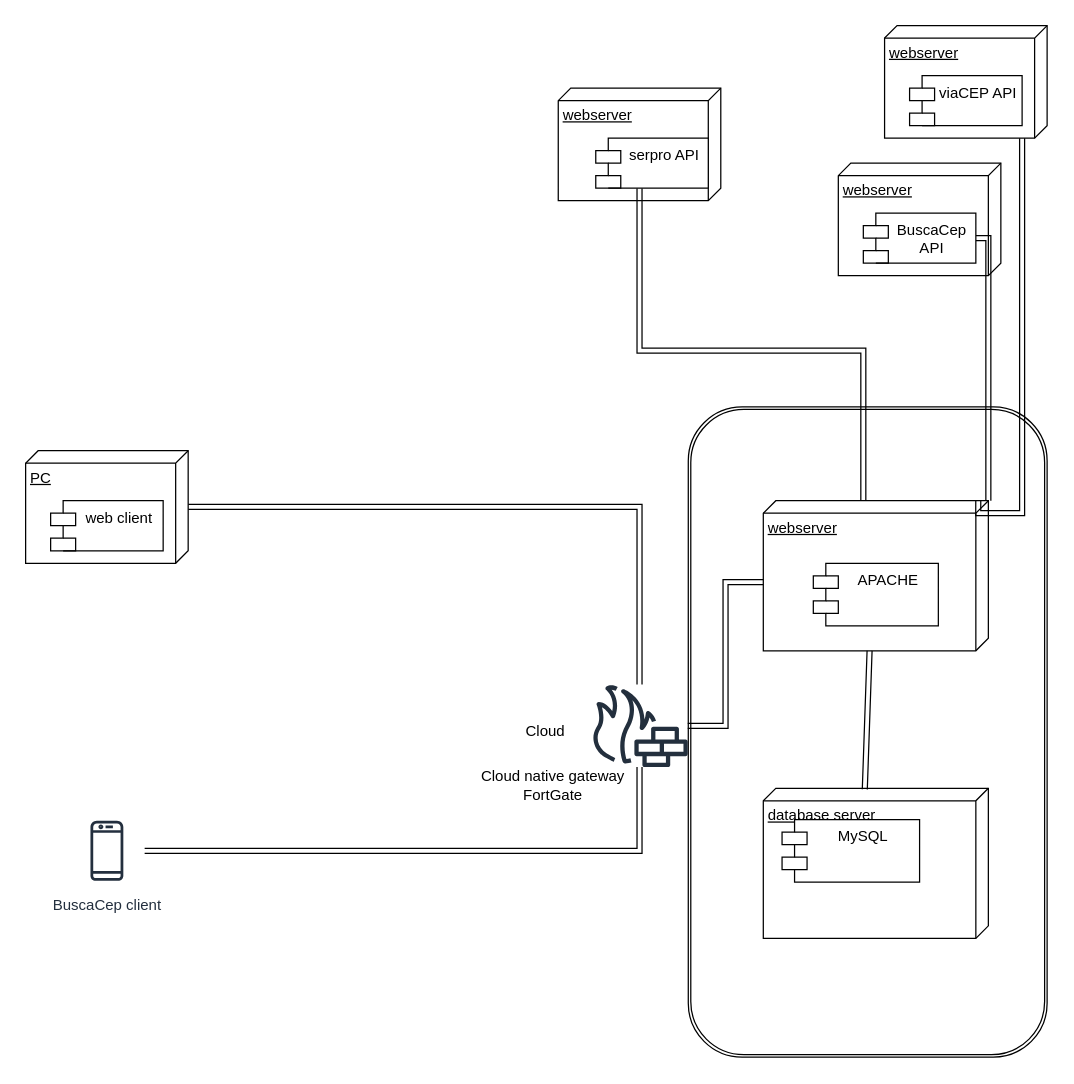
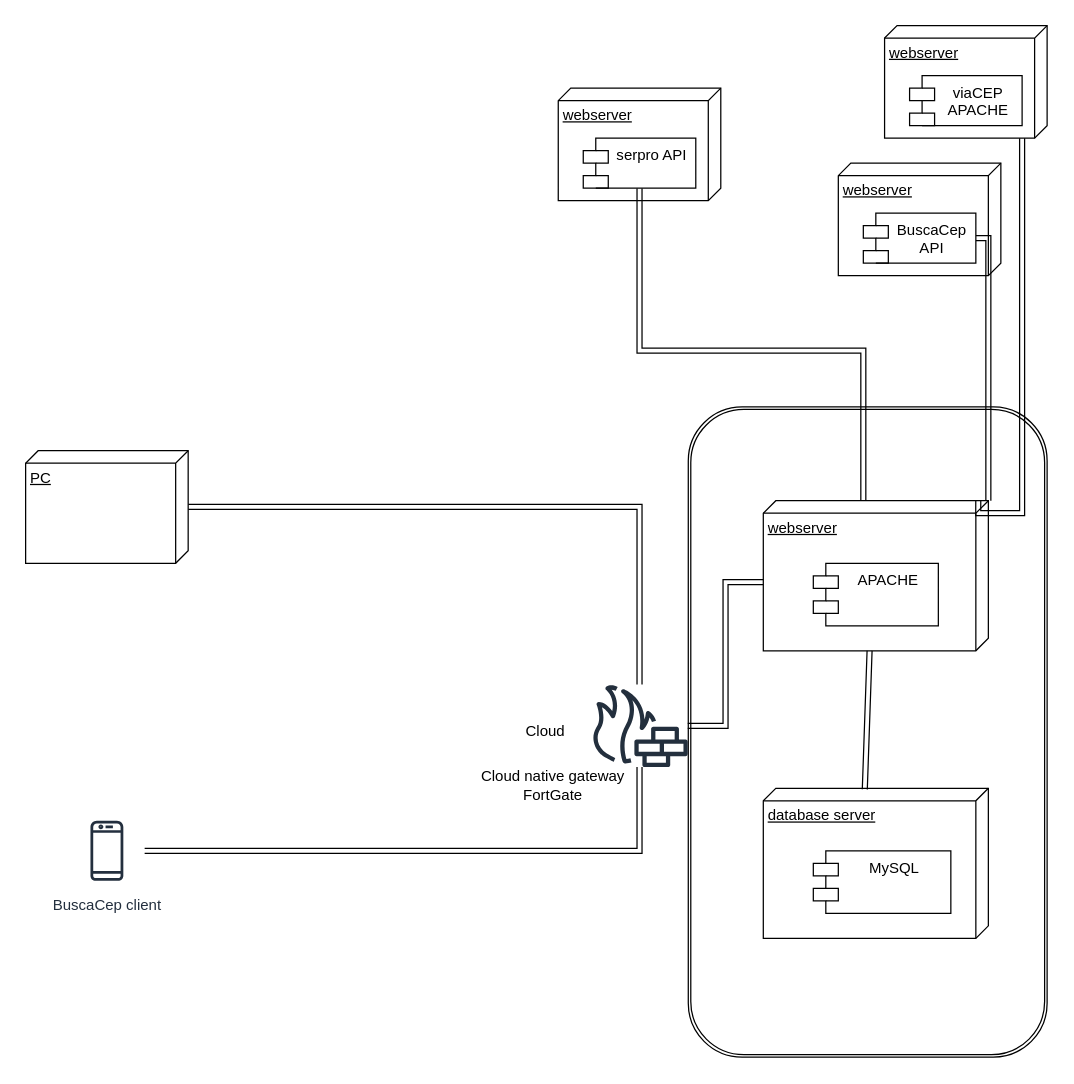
- <mxCell id="21" value="viaCEP API" style="shape=module;align=left;spacingLeft=20;align=center;verticalAlign=top;whiteSpace=wrap;html=1;" vertex="1" parent="1"><mxGeometry x="727" y="60" width="90" height="40" as="geometry" /></mxCell>
+ <mxCell id="21" value="viaCEP APACHE" style="shape=module;align=left;spacingLeft=20;align=center;verticalAlign=top;whiteSpace=wrap;html=1;" vertex="1" parent="1"><mxGeometry x="727" y="60" width="90" height="40" as="geometry" /></mxCell>
- <mxCell id="24" value="serpro API" style="shape=module;align=left;spacingLeft=20;align=center;verticalAlign=top;whiteSpace=wrap;html=1;" vertex="1" parent="1"><mxGeometry x="476" y="110" width="90" height="40" as="geometry" /></mxCell>
+ <mxCell id="24" value="serpro API" style="shape=module;align=left;spacingLeft=20;align=center;verticalAlign=top;whiteSpace=wrap;html=1;" vertex="1" parent="1"><mxGeometry x="466" y="110" width="90" height="40" as="geometry" /></mxCell>
- <mxCell id="14" value="web client" style="shape=module;align=left;spacingLeft=20;align=center;verticalAlign=top;whiteSpace=wrap;html=1;" vertex="1" parent="1"><mxGeometry x="40" y="400" width="90" height="40" as="geometry" /></mxCell>
- <mxCell id="11" value="MySQL" style="shape=module;align=left;spacingLeft=20;align=center;verticalAlign=top;whiteSpace=wrap;html=1;" vertex="1" parent="9"><mxGeometry x="15" y="25" width="110" height="50" as="geometry" /></mxCell>
+ <mxCell id="11" value="MySQL" style="shape=module;align=left;spacingLeft=20;align=center;verticalAlign=top;whiteSpace=wrap;html=1;" vertex="1" parent="9"><mxGeometry x="40" y="50" width="110" height="50" as="geometry" /></mxCell>
